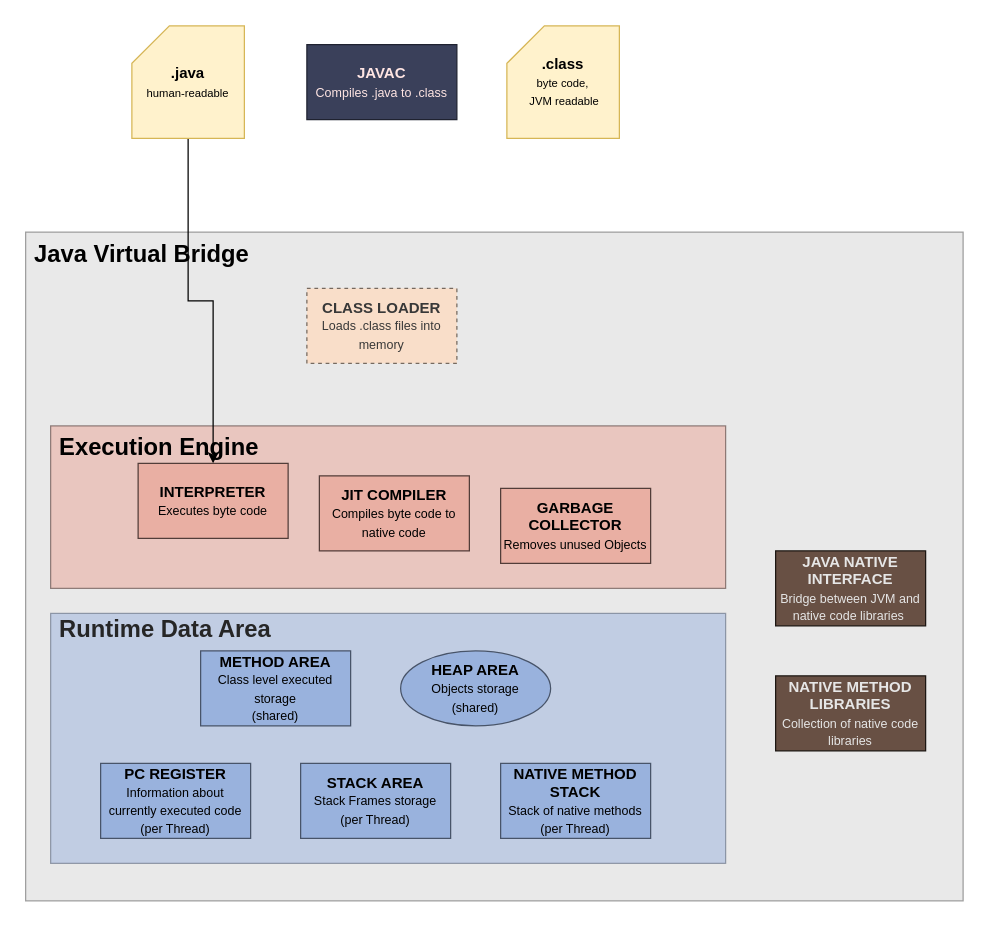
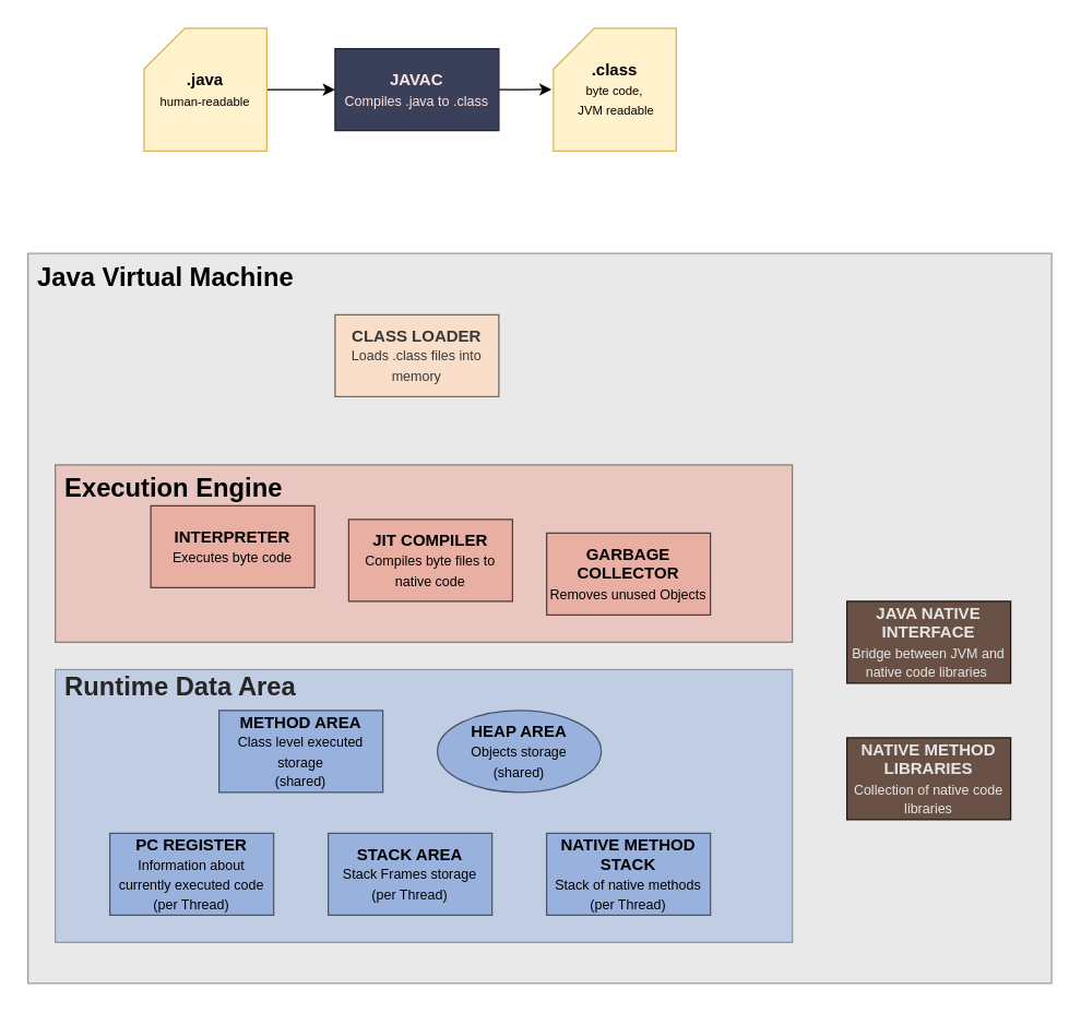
+ <mxCell id="5" style="edgeStyle=orthogonalEdgeStyle;rounded=0;orthogonalLoop=1;jettySize=auto;html=1;entryX=-0.015;entryY=0.498;entryDx=0;entryDy=0;entryPerimeter=0;" parent="1" source="6" target="9" edge="1"><mxGeometry relative="1" as="geometry" /></mxCell>
- <mxCell id="2" value="&lt;font color=&quot;#000000&quot; style=&quot;font-size: 19px&quot;&gt;&amp;nbsp;Java Virtual Bridge&lt;br style=&quot;font-size: 19px&quot;&gt;&lt;/font&gt;" style="rounded=0;whiteSpace=wrap;html=1;fontColor=#333333;strokeColor=#666666;opacity=60;align=left;verticalAlign=top;fontStyle=1;fontSize=19;fillColor=#DBDBDB;" vertex="1" parent="1"><mxGeometry x="20" y="185" width="750" height="535" as="geometry" /></mxCell>
+ <mxCell id="2" value="&lt;font color=&quot;#000000&quot; style=&quot;font-size: 19px&quot;&gt;&amp;nbsp;Java Virtual Machine&lt;br style=&quot;font-size: 19px&quot;&gt;&lt;/font&gt;" style="rounded=0;whiteSpace=wrap;html=1;fontColor=#333333;strokeColor=#666666;opacity=60;align=left;verticalAlign=top;fontStyle=1;fontSize=19;fillColor=#DBDBDB;" vertex="1" parent="1"><mxGeometry x="20" y="185" width="750" height="535" as="geometry" /></mxCell>
- <mxCell id="7" value="" style="edgeStyle=orthogonalEdgeStyle;rounded=0;orthogonalLoop=1;jettySize=auto;html=1;" parent="1" source="8" target="13" edge="1"><mxGeometry relative="1" as="geometry" /></mxCell>
+ <mxCell id="7" value="" style="edgeStyle=orthogonalEdgeStyle;rounded=0;orthogonalLoop=1;jettySize=auto;html=1;entryX=0;entryY=0.5;entryDx=0;entryDy=0;" parent="1" source="8" target="6" edge="1"><mxGeometry relative="1" as="geometry" /></mxCell>
- <mxCell id="10" value="&lt;font color=&quot;#383838&quot;&gt;&lt;b&gt;CLASS LOADER&lt;/b&gt;&lt;br&gt;&lt;span style=&quot;font-size: 10px&quot;&gt;Loads .class files into memory&lt;/span&gt;&lt;br&gt;&lt;/font&gt;" style="rounded=0;whiteSpace=wrap;html=1;fontColor=#ffffff;fillColor=#F9DEC9;strokeColor=#75695F;dashed=1;" parent="1" vertex="1"><mxGeometry x="245" y="230" width="120" height="60" as="geometry" /></mxCell>
+ <mxCell id="10" value="&lt;font color=&quot;#383838&quot;&gt;&lt;b&gt;CLASS LOADER&lt;/b&gt;&lt;br&gt;&lt;span style=&quot;font-size: 10px&quot;&gt;Loads .class files into memory&lt;/span&gt;&lt;br&gt;&lt;/font&gt;" style="rounded=0;whiteSpace=wrap;html=1;fontColor=#ffffff;fillColor=#F9DEC9;strokeColor=#75695F;" parent="1" vertex="1"><mxGeometry x="245" y="230" width="120" height="60" as="geometry" /></mxCell>
- <mxCell id="18" value="&lt;font color=&quot;#000000&quot;&gt;&lt;b&gt;JIT COMPILER&lt;/b&gt;&lt;br&gt;&lt;font style=&quot;font-size: 10px&quot;&gt;Compiles byte code to native code&lt;/font&gt;&lt;/font&gt;" style="rounded=0;whiteSpace=wrap;html=1;fontColor=#ffffff;fillColor=#E9AFA3;strokeColor=#523D39;" parent="1" vertex="1"><mxGeometry x="255" y="380" width="120" height="60" as="geometry" /></mxCell>
+ <mxCell id="18" value="&lt;font color=&quot;#000000&quot;&gt;&lt;b&gt;JIT COMPILER&lt;/b&gt;&lt;br&gt;&lt;font style=&quot;font-size: 10px&quot;&gt;Compiles byte files to native code&lt;/font&gt;&lt;/font&gt;" style="rounded=0;whiteSpace=wrap;html=1;fontColor=#ffffff;fillColor=#E9AFA3;strokeColor=#523D39;" parent="1" vertex="1"><mxGeometry x="255" y="380" width="120" height="60" as="geometry" /></mxCell>
